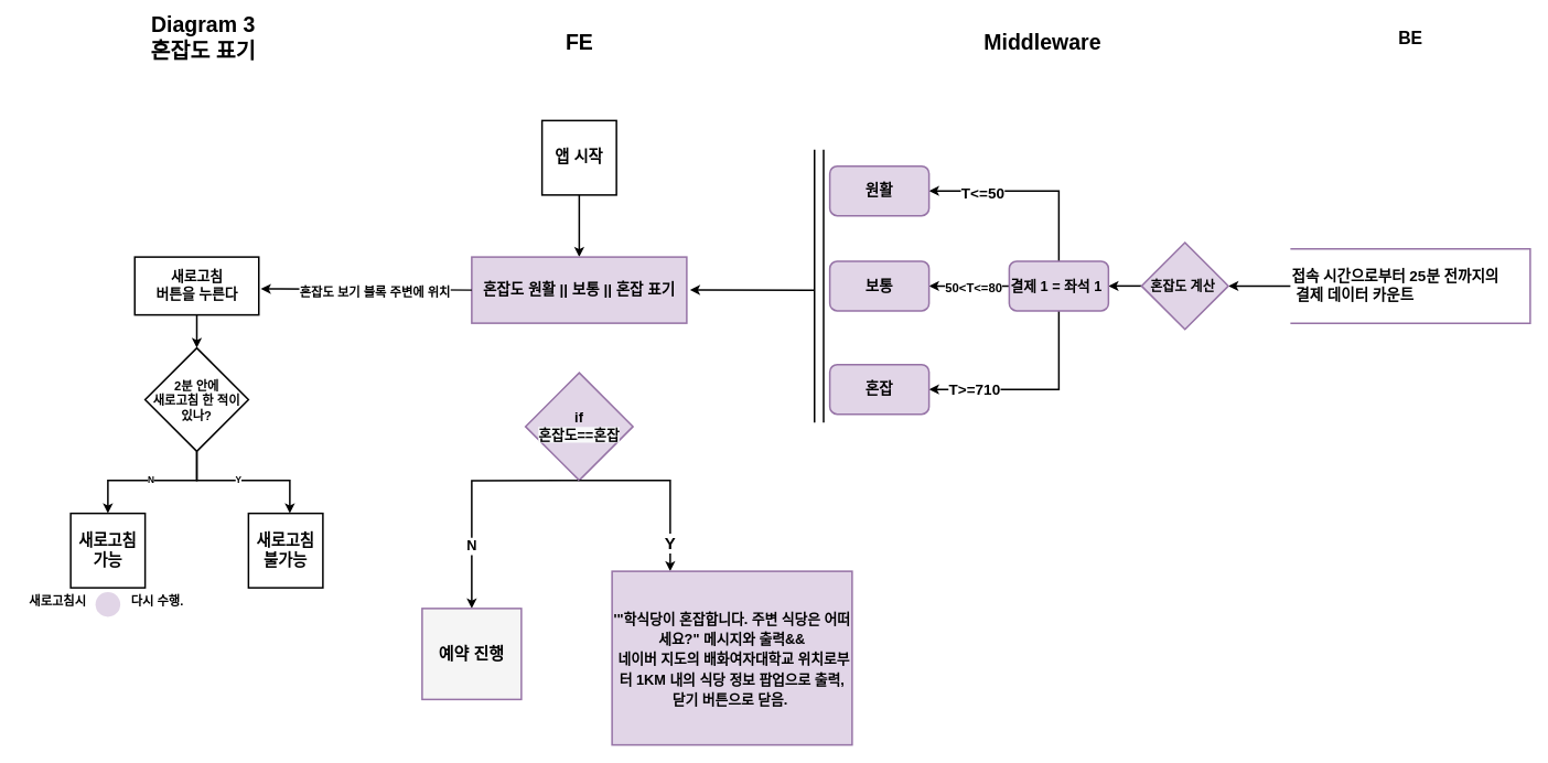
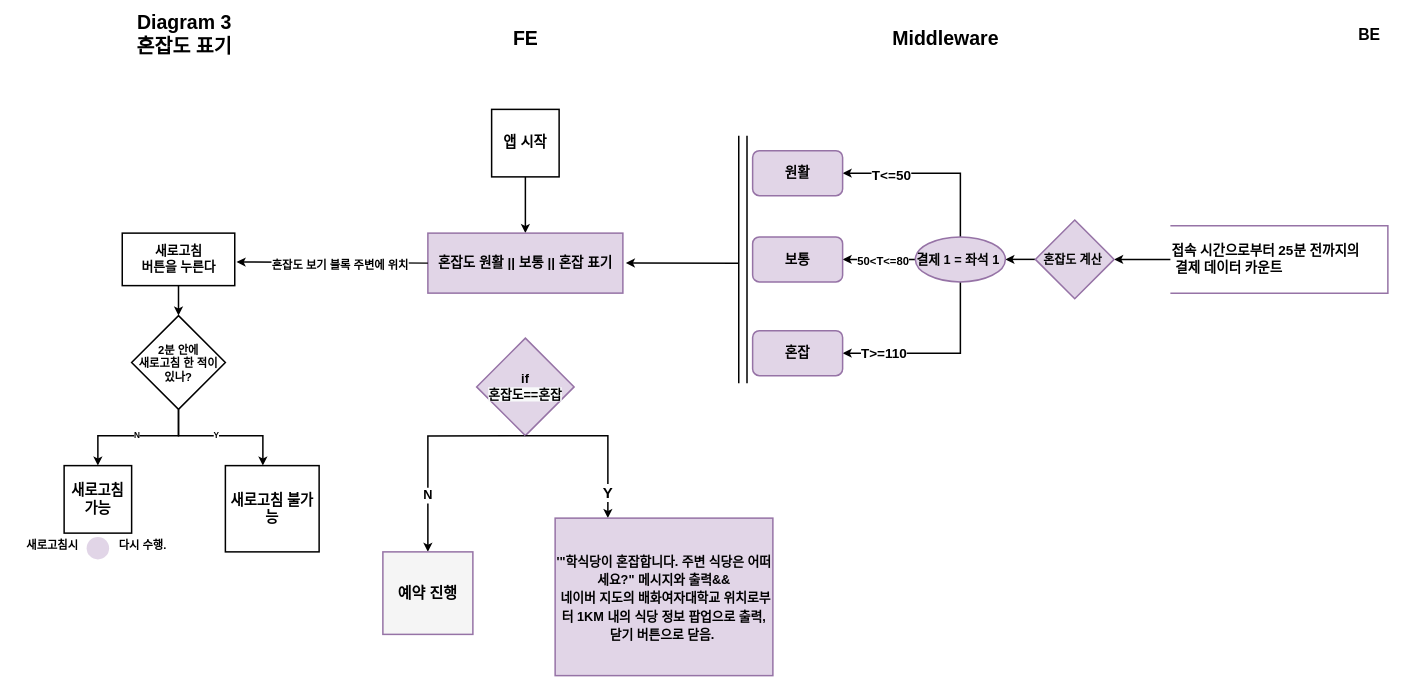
- <mxCell id="4" value="&lt;span style=&quot;font-size: 21px&quot;&gt;&lt;span&gt;BE&lt;/span&gt;&lt;/span&gt;" style="text;html=1;align=center;verticalAlign=middle;resizable=0;points=[];autosize=1;strokeColor=none;fillColor=none;fontSize=13;strokeWidth=2;fontStyle=1" parent="1" vertex="1"><mxGeometry x="1685" y="35" width="40" height="20" as="geometry" /></mxCell>
+ <mxCell id="4" value="&lt;span style=&quot;font-size: 21px&quot;&gt;&lt;span&gt;BE&lt;/span&gt;&lt;/span&gt;" style="text;html=1;align=center;verticalAlign=middle;resizable=0;points=[];autosize=1;strokeColor=none;fillColor=none;fontSize=13;strokeWidth=2;fontStyle=1" parent="1" vertex="1"><mxGeometry x="1805" y="35" width="40" height="20" as="geometry" /></mxCell>
- <mxCell id="25" value="&lt;font style=&quot;font-size: 17px&quot;&gt;&lt;span&gt;결제 1 = 좌석 1&lt;/span&gt;&lt;/font&gt;" style="rounded=1;whiteSpace=wrap;html=1;fontSize=18;align=left;strokeWidth=2;fontStyle=1;fillColor=#e1d5e7;strokeColor=#9673a6;" vertex="1" parent="1"><mxGeometry x="1220" y="315" width="120" height="60" as="geometry" /></mxCell>
+ <mxCell id="25" value="&lt;font style=&quot;font-size: 17px&quot;&gt;&lt;span&gt;결제 1 = 좌석 1&lt;/span&gt;&lt;/font&gt;" style="ellipse;whiteSpace=wrap;html=1;fontSize=18;align=left;strokeWidth=2;fontStyle=1;fillColor=#e1d5e7;strokeColor=#9673a6;" vertex="1" parent="1"><mxGeometry x="1220" y="315" width="120" height="60" as="geometry" /></mxCell>
- <mxCell id="31" value="T&amp;gt;=710" style="edgeLabel;html=1;align=center;verticalAlign=middle;resizable=0;points=[];fontSize=18;fontStyle=1" vertex="1" connectable="0" parent="1"><mxGeometry x="1190.005" y="292.5" as="geometry"><mxPoint x="-13" y="178" as="offset" /></mxGeometry></mxCell>
+ <mxCell id="31" value="T&amp;gt;=110" style="edgeLabel;html=1;align=center;verticalAlign=middle;resizable=0;points=[];fontSize=18;fontStyle=1" vertex="1" connectable="0" parent="1"><mxGeometry x="1190.005" y="292.5" as="geometry"><mxPoint x="-13" y="178" as="offset" /></mxGeometry></mxCell>
- <mxCell id="12" value="&lt;font style=&quot;font-size: 19px&quot;&gt;새로고침 불가능&lt;br&gt;&lt;/font&gt;" style="whiteSpace=wrap;html=1;aspect=fixed;fontSize=19;strokeWidth=2;fontStyle=1" parent="1" vertex="1"><mxGeometry x="300" y="620" width="90" height="90" as="geometry" /></mxCell>
+ <mxCell id="12" value="&lt;font style=&quot;font-size: 19px&quot;&gt;새로고침 불가능&lt;br&gt;&lt;/font&gt;" style="whiteSpace=wrap;html=1;aspect=fixed;fontSize=19;strokeWidth=2;fontStyle=1" parent="1" vertex="1"><mxGeometry x="300" y="620" width="125" height="115" as="geometry" /></mxCell>
